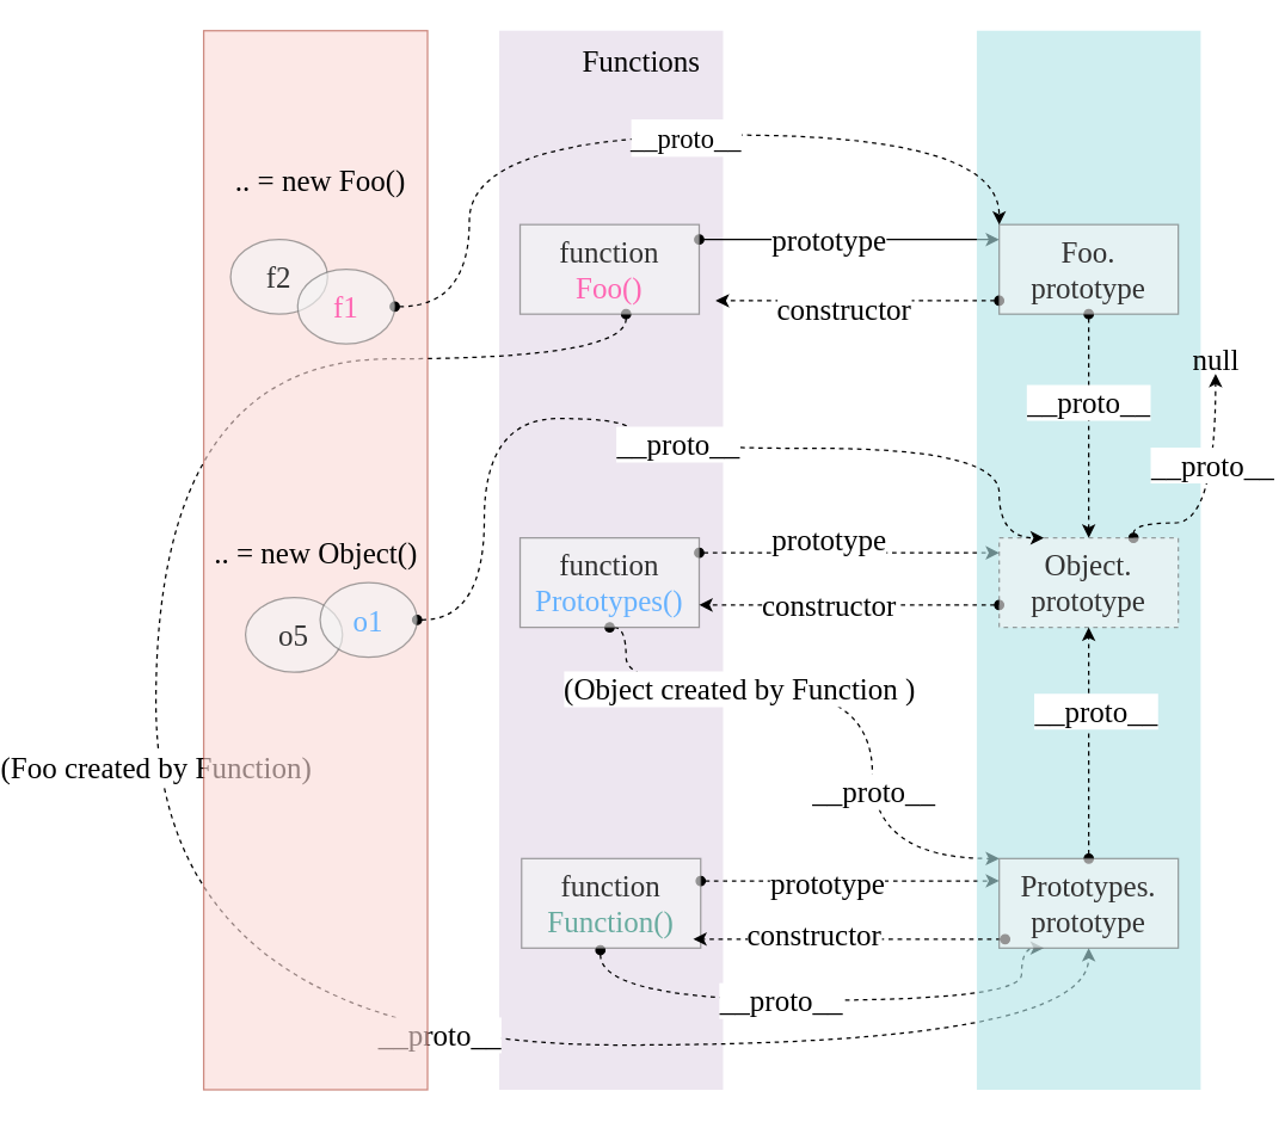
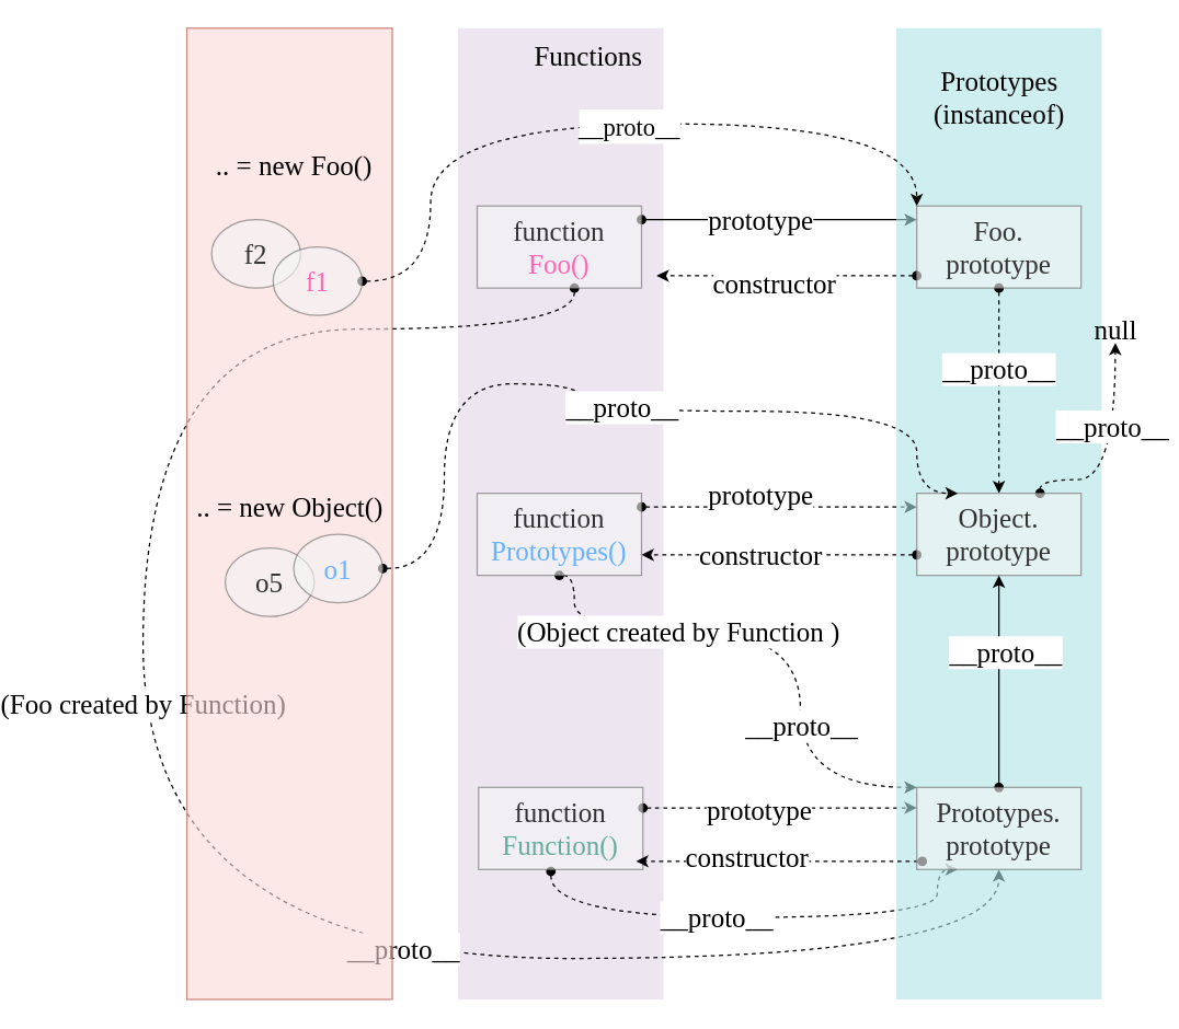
+ <mxCell id="22" value="&lt;font style=&quot;font-size: 20px&quot;&gt;Prototypes&lt;br&gt;(instanceof)&lt;br&gt;&lt;/font&gt;" style="text;html=1;align=center;verticalAlign=middle;resizable=0;points=[];autosize=1;fontFamily=Comic Sans MS;" vertex="1" parent="1"><mxGeometry x="580" y="50" width="130" height="40" as="geometry" /></mxCell>
- <mxCell id="32" value="Object.&lt;br&gt;prototype" style="rounded=0;whiteSpace=wrap;html=1;fontFamily=Comic Sans MS;opacity=60;fillColor=#f5f5f5;strokeColor=#666666;fontColor=#333333;fontSize=20;dashed=1;" vertex="1" parent="1"><mxGeometry x="585" y="360" width="120" height="60" as="geometry" /></mxCell>
+ <mxCell id="32" value="Object.&lt;br&gt;prototype" style="rounded=0;whiteSpace=wrap;html=1;fontFamily=Comic Sans MS;opacity=60;fillColor=#f5f5f5;strokeColor=#666666;fontColor=#333333;fontSize=20;" vertex="1" parent="1"><mxGeometry x="585" y="360" width="120" height="60" as="geometry" /></mxCell>
- <mxCell id="33" style="edgeStyle=orthogonalEdgeStyle;curved=1;rounded=0;orthogonalLoop=1;jettySize=auto;html=1;entryX=0.5;entryY=1;entryDx=0;entryDy=0;dashed=1;startArrow=oval;startFill=1;fontFamily=Comic Sans MS;fontSize=20;" edge="1" parent="1" source="37" target="32"><mxGeometry relative="1" as="geometry" /></mxCell>
+ <mxCell id="33" style="edgeStyle=orthogonalEdgeStyle;curved=1;rounded=0;orthogonalLoop=1;jettySize=auto;html=1;entryX=0.5;entryY=1;entryDx=0;entryDy=0;dashed=0;startArrow=oval;startFill=1;fontFamily=Comic Sans MS;fontSize=20;" edge="1" parent="1" source="37" target="32"><mxGeometry relative="1" as="geometry" /></mxCell>
